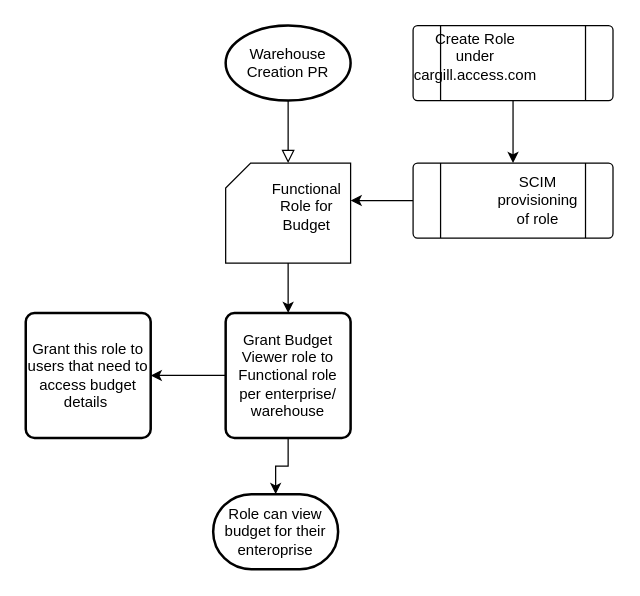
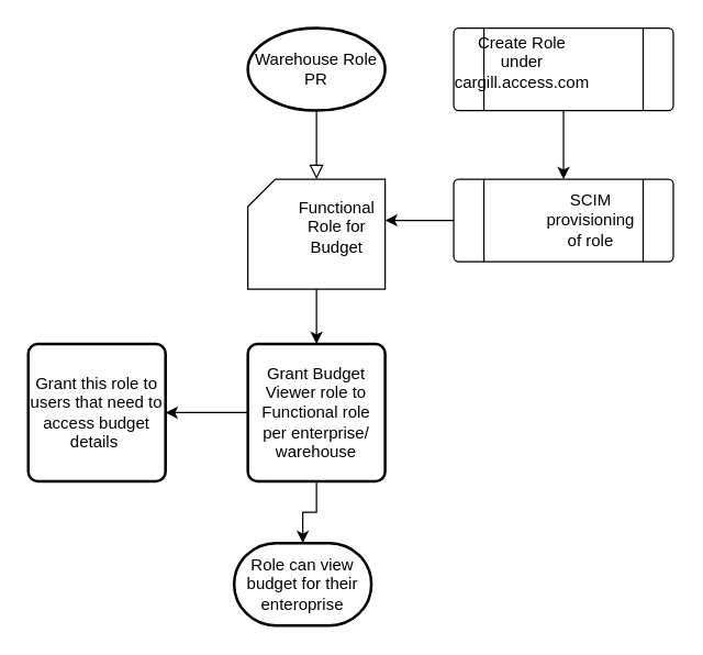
- <mxCell id="3" value="Warehouse Creation PR" style="strokeWidth=2;html=1;shape=mxgraph.flowchart.start_1;whiteSpace=wrap;" vertex="1" parent="1"><mxGeometry x="180" y="20" width="100" height="60" as="geometry" /></mxCell>
+ <mxCell id="3" value="Warehouse Role PR" style="strokeWidth=2;html=1;shape=mxgraph.flowchart.start_1;whiteSpace=wrap;" vertex="1" parent="1"><mxGeometry x="180" y="20" width="100" height="60" as="geometry" /></mxCell>
